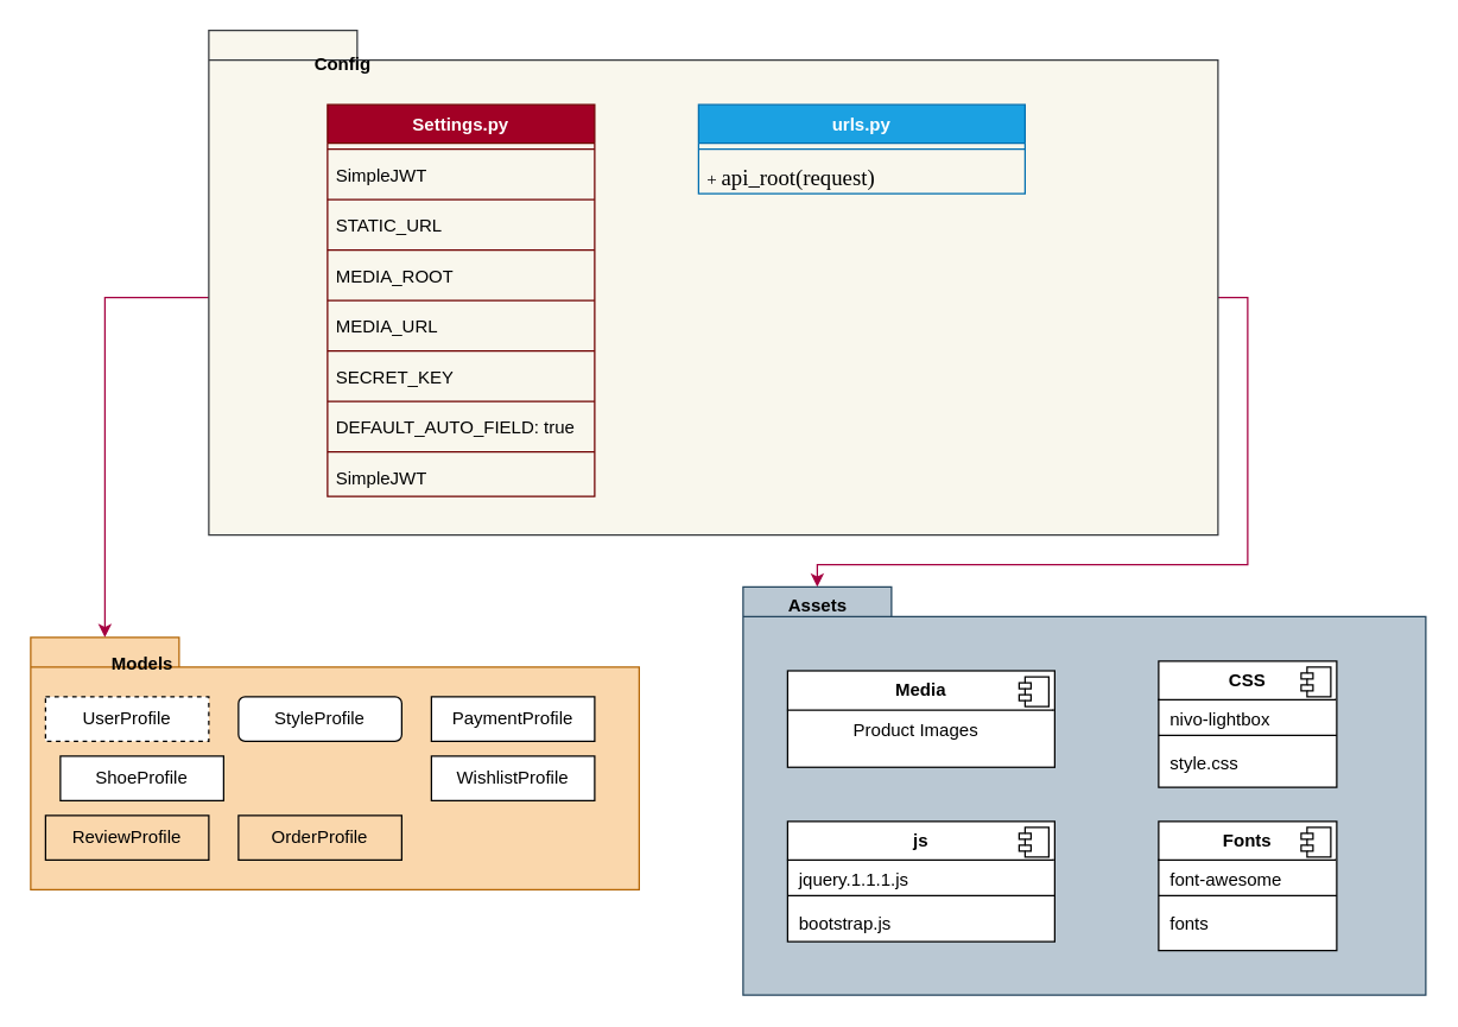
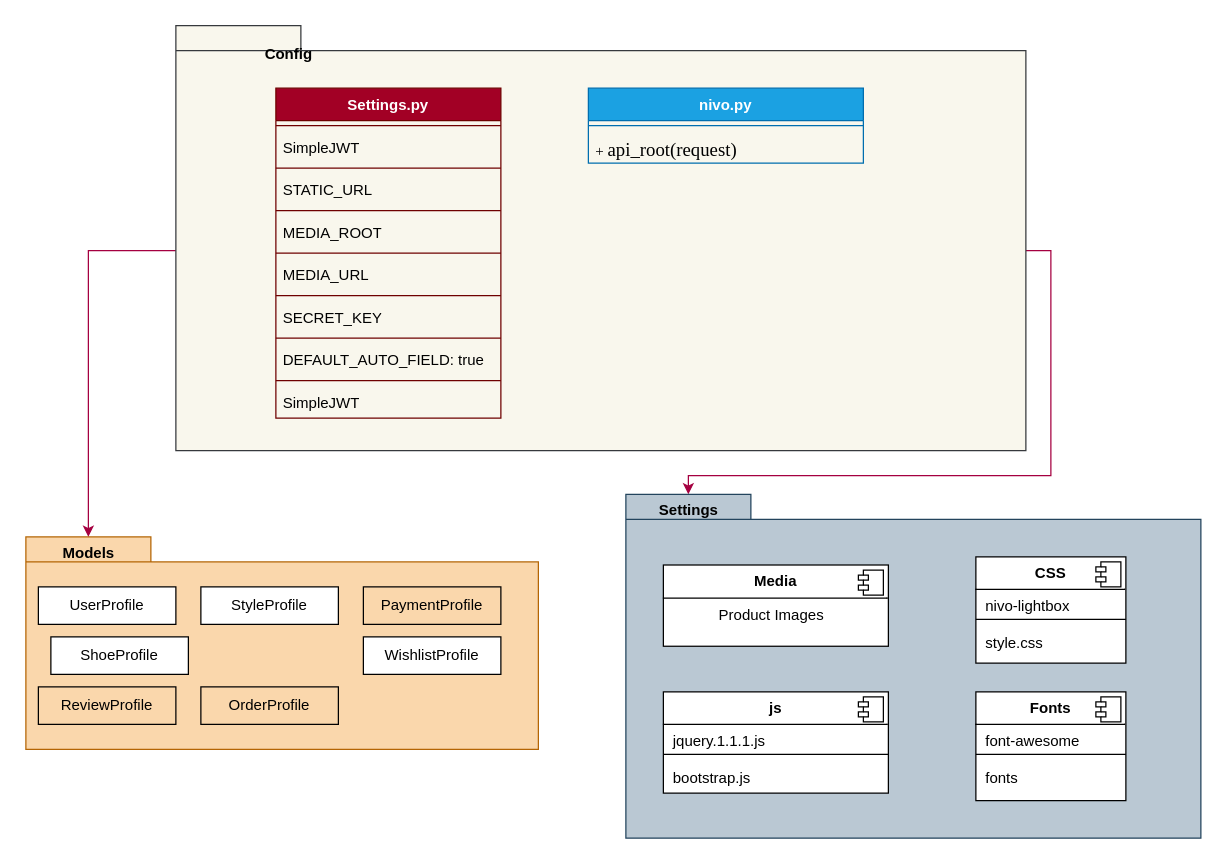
- <mxCell id="30" value="urls.py" style="swimlane;fontStyle=1;align=center;verticalAlign=top;childLayout=stackLayout;horizontal=1;startSize=26;horizontalStack=0;resizeParent=1;resizeParentMax=0;resizeLast=0;collapsible=1;marginBottom=0;whiteSpace=wrap;html=1;fillColor=#1ba1e2;fontColor=#ffffff;strokeColor=#006EAF;" parent="1" vertex="1"><mxGeometry x="470" y="70" width="220" height="60" as="geometry" /></mxCell>
+ <mxCell id="30" value="nivo.py" style="swimlane;fontStyle=1;align=center;verticalAlign=top;childLayout=stackLayout;horizontal=1;startSize=26;horizontalStack=0;resizeParent=1;resizeParentMax=0;resizeLast=0;collapsible=1;marginBottom=0;whiteSpace=wrap;html=1;fillColor=#1ba1e2;fontColor=#ffffff;strokeColor=#006EAF;" parent="1" vertex="1"><mxGeometry x="470" y="70" width="220" height="60" as="geometry" /></mxCell>
- <mxCell id="34" value="Assets" style="text;align=center;fontStyle=1;verticalAlign=middle;spacingLeft=3;spacingRight=3;strokeColor=none;rotatable=0;points=[[0,0.5],[1,0.5]];portConstraint=eastwest;html=1;" parent="1" vertex="1"><mxGeometry x="510" y="395" width="80" height="26" as="geometry" /></mxCell>
+ <mxCell id="34" value="Settings" style="text;align=center;fontStyle=1;verticalAlign=middle;spacingLeft=3;spacingRight=3;strokeColor=none;rotatable=0;points=[[0,0.5],[1,0.5]];portConstraint=eastwest;html=1;" parent="1" vertex="1"><mxGeometry x="510" y="395" width="80" height="26" as="geometry" /></mxCell>
- <mxCell id="3" value="Models" style="text;align=center;fontStyle=1;verticalAlign=middle;spacingLeft=3;spacingRight=3;strokeColor=none;rotatable=0;points=[[0,0.5],[1,0.5]];portConstraint=eastwest;html=1;" parent="1" vertex="1"><mxGeometry x="55" y="434" width="80" height="26" as="geometry" /></mxCell>
+ <mxCell id="3" value="Models" style="text;align=center;fontStyle=1;verticalAlign=middle;spacingLeft=3;spacingRight=3;strokeColor=none;rotatable=0;points=[[0,0.5],[1,0.5]];portConstraint=eastwest;html=1;" parent="1" vertex="1"><mxGeometry x="30" y="429" width="80" height="26" as="geometry" /></mxCell>
- <mxCell id="4" value="UserProfile" style="html=1;whiteSpace=wrap;dashed=1;" parent="1" vertex="1"><mxGeometry x="30" y="469" width="110" height="30" as="geometry" /></mxCell>
+ <mxCell id="4" value="UserProfile" style="html=1;whiteSpace=wrap;" parent="1" vertex="1"><mxGeometry x="30" y="469" width="110" height="30" as="geometry" /></mxCell>
- <mxCell id="9" value="StyleProfile" style="html=1;whiteSpace=wrap;rounded=1;" parent="1" vertex="1"><mxGeometry x="160" y="469" width="110" height="30" as="geometry" /></mxCell>
+ <mxCell id="9" value="StyleProfile" style="html=1;whiteSpace=wrap;" parent="1" vertex="1"><mxGeometry x="160" y="469" width="110" height="30" as="geometry" /></mxCell>
- <mxCell id="7" value="PaymentProfile" style="html=1;whiteSpace=wrap;" parent="1" vertex="1"><mxGeometry x="290" y="469" width="110" height="30" as="geometry" /></mxCell>
+ <mxCell id="7" value="PaymentProfile" style="html=1;whiteSpace=wrap;fillColor=#fad7ac;" parent="1" vertex="1"><mxGeometry x="290" y="469" width="110" height="30" as="geometry" /></mxCell>
